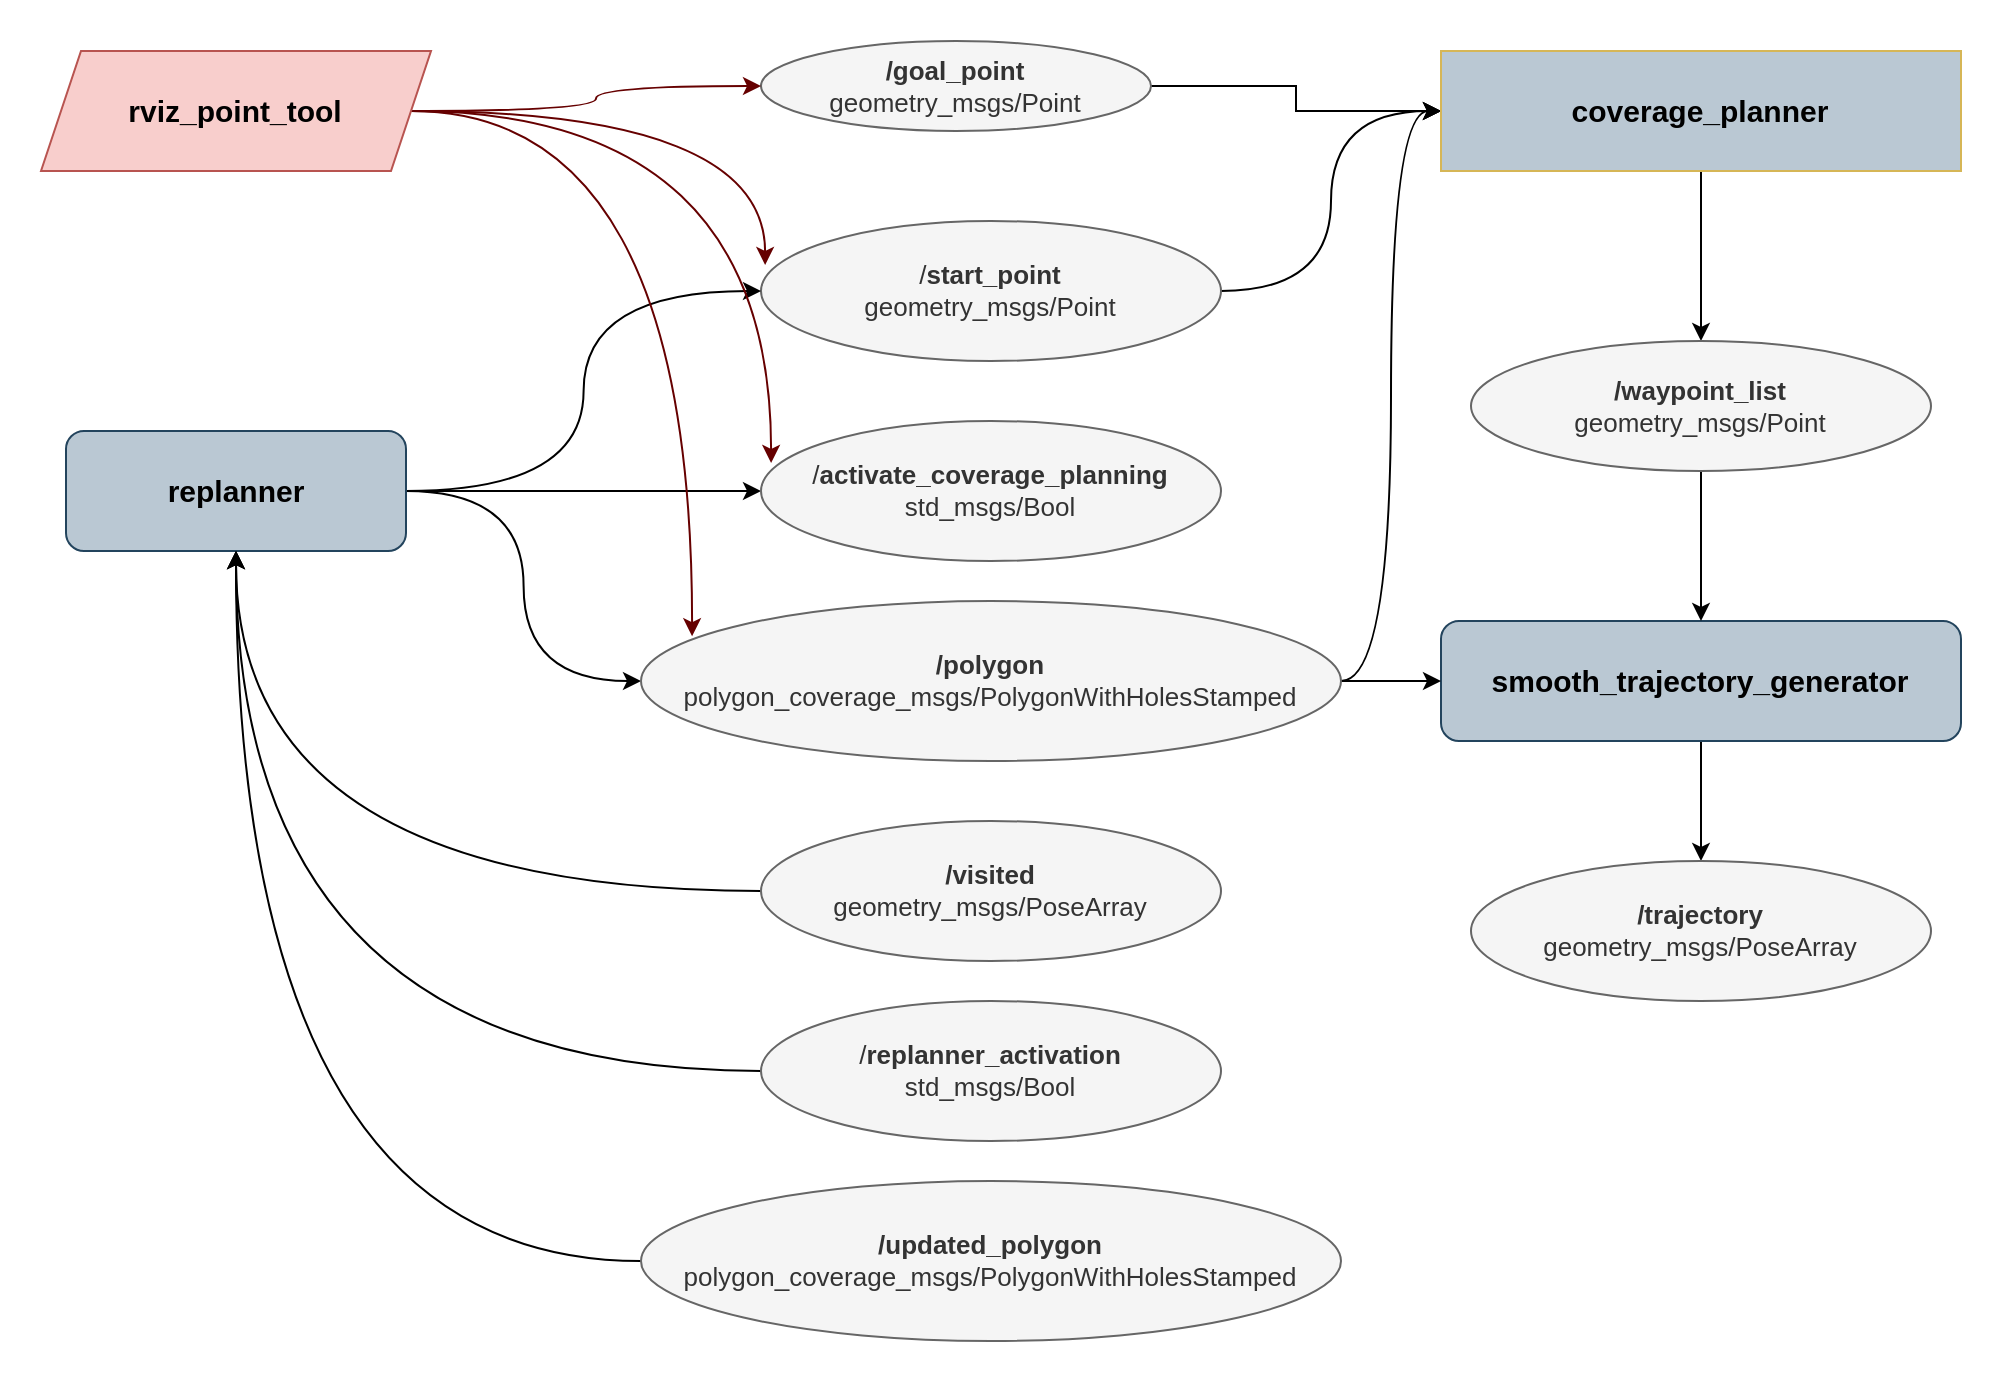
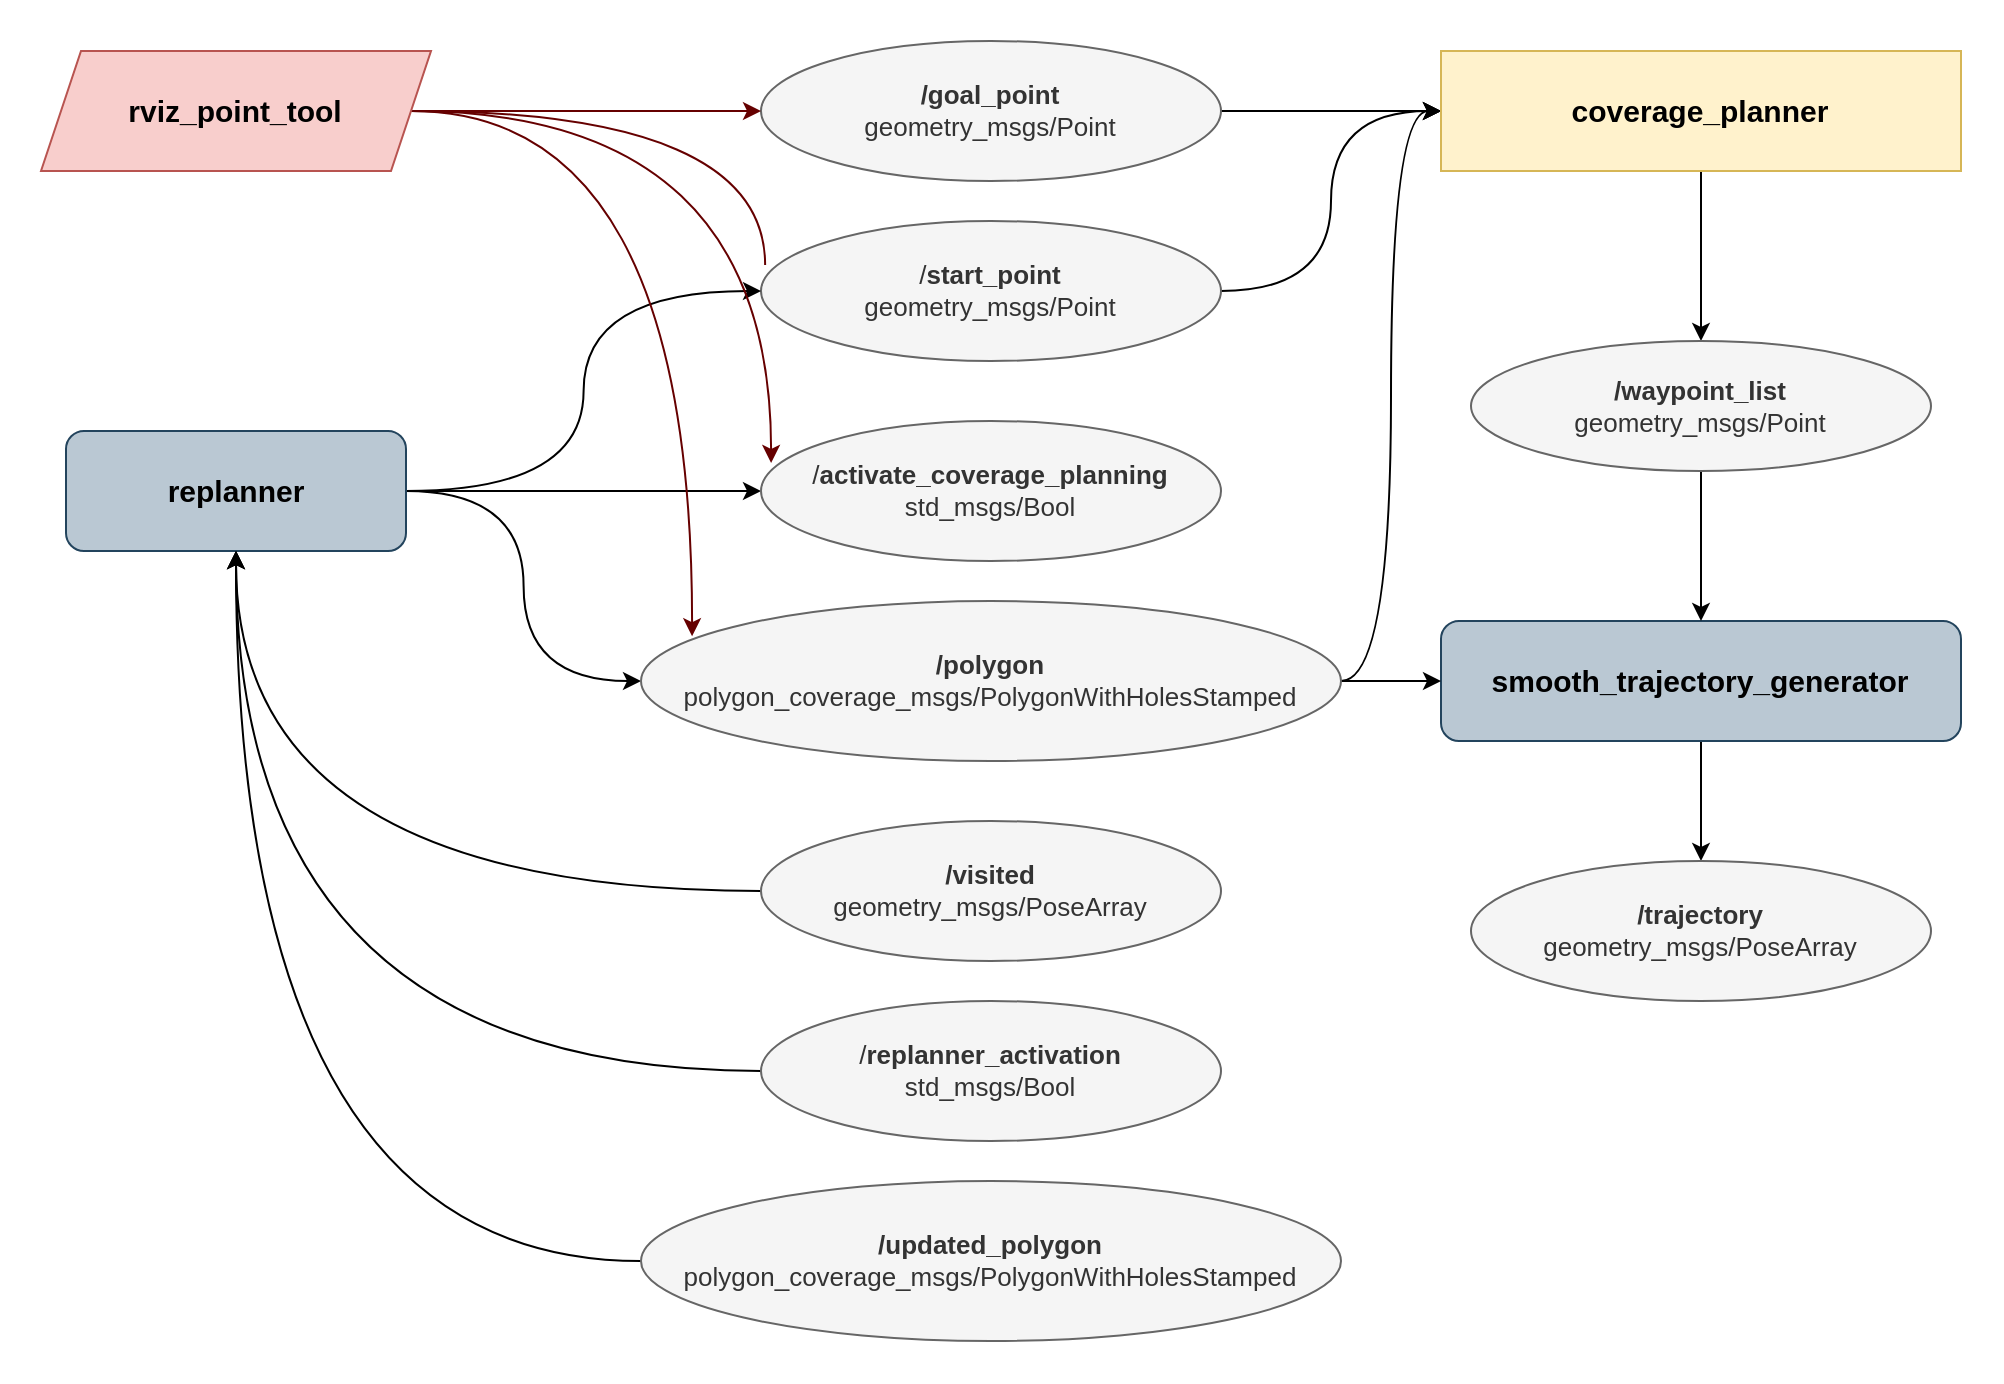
- <mxCell id="12" value="&lt;div style=&quot;font-size: 13px;&quot;&gt;&lt;b style=&quot;font-size: 13px;&quot;&gt;/goal_point&lt;/b&gt;&lt;/div&gt;geometry_msgs/Point" style="ellipse;whiteSpace=wrap;html=1;fontSize=13;fillColor=#f5f5f5;strokeColor=#666666;fontColor=#333333;" vertex="1" parent="1"><mxGeometry x="380" y="20" width="195" height="45" as="geometry" /></mxCell>
+ <mxCell id="12" value="&lt;div style=&quot;font-size: 13px;&quot;&gt;&lt;b style=&quot;font-size: 13px;&quot;&gt;/goal_point&lt;/b&gt;&lt;/div&gt;geometry_msgs/Point" style="ellipse;whiteSpace=wrap;html=1;fontSize=13;fillColor=#f5f5f5;strokeColor=#666666;fontColor=#333333;" vertex="1" parent="1"><mxGeometry x="380" y="20" width="230" height="70" as="geometry" /></mxCell>
- <mxCell id="31" value="&lt;div style=&quot;font-size: 15px;&quot;&gt;&lt;b style=&quot;font-size: 15px;&quot;&gt;coverage_planner&lt;/b&gt; &lt;br style=&quot;font-size: 15px;&quot;&gt;&lt;/div&gt;" style="rounded=0;whiteSpace=wrap;html=1;fillColor=#bac8d3;strokeColor=#d6b656;" vertex="1" parent="1"><mxGeometry x="720" y="25" width="260" height="60" as="geometry" /></mxCell>
+ <mxCell id="31" value="&lt;div style=&quot;font-size: 15px;&quot;&gt;&lt;b style=&quot;font-size: 15px;&quot;&gt;coverage_planner&lt;/b&gt; &lt;br style=&quot;font-size: 15px;&quot;&gt;&lt;/div&gt;" style="rounded=0;whiteSpace=wrap;html=1;fillColor=#fff2cc;strokeColor=#d6b656;" vertex="1" parent="1"><mxGeometry x="720" y="25" width="260" height="60" as="geometry" /></mxCell>
- <mxCell id="21" style="edgeStyle=orthogonalEdgeStyle;rounded=0;orthogonalLoop=1;jettySize=auto;html=1;exitX=1;exitY=0.5;exitDx=0;exitDy=0;entryX=0.009;entryY=0.314;entryDx=0;entryDy=0;entryPerimeter=0;curved=1;strokeColor=#660000;" edge="1" parent="1" source="24" target="3"><mxGeometry relative="1" as="geometry" /></mxCell>
+ <mxCell id="21" style="edgeStyle=orthogonalEdgeStyle;rounded=0;orthogonalLoop=1;jettySize=auto;html=1;exitX=1;exitY=0.5;exitDx=0;exitDy=0;entryX=0.009;entryY=0.314;entryDx=0;entryDy=0;entryPerimeter=0;curved=1;strokeColor=#660000;endArrow=none;" edge="1" parent="1" source="24" target="3"><mxGeometry relative="1" as="geometry" /></mxCell>
